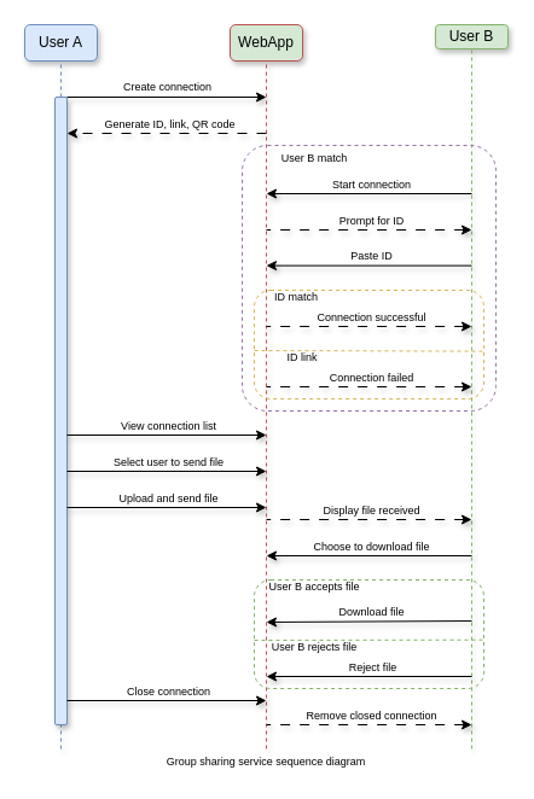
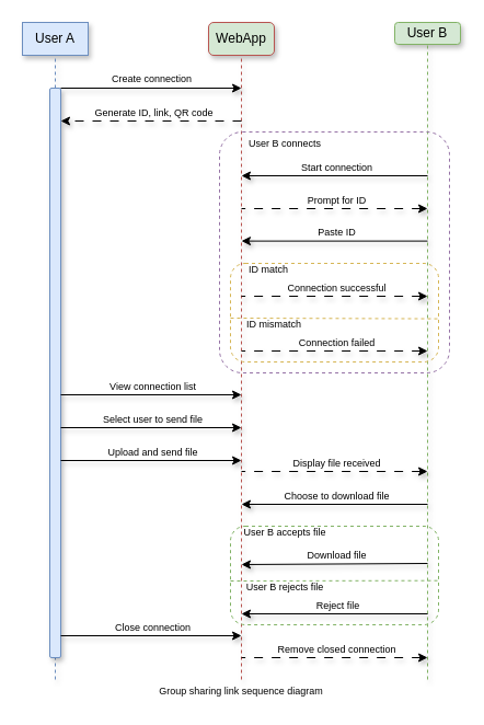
- <mxCell id="2" value="User A" style="rounded=1;whiteSpace=wrap;html=1;fillColor=#dae8fc;strokeColor=#6c8ebf;shadow=1;" parent="1" vertex="1"><mxGeometry x="20" y="20" width="60" height="30" as="geometry" /></mxCell>
+ <mxCell id="2" value="User A" style="whiteSpace=wrap;html=1;fillColor=#dae8fc;strokeColor=#6c8ebf;shadow=1;rounded=0;" parent="1" vertex="1"><mxGeometry x="20" y="20" width="60" height="30" as="geometry" /></mxCell>
- <mxCell id="15" value="&lt;font style=&quot;font-size: 9px;&quot;&gt;User B match&lt;/font&gt;" style="text;html=1;align=center;verticalAlign=middle;whiteSpace=wrap;rounded=0;fontFamily=Helvetica;fontSize=12;fontColor=default;" parent="1" vertex="1"><mxGeometry x="220" y="120" width="80" height="20" as="geometry" /></mxCell>
+ <mxCell id="15" value="&lt;font style=&quot;font-size: 9px;&quot;&gt;User B connects&lt;/font&gt;" style="text;html=1;align=center;verticalAlign=middle;whiteSpace=wrap;rounded=0;fontFamily=Helvetica;fontSize=12;fontColor=default;" parent="1" vertex="1"><mxGeometry x="220" y="120" width="80" height="20" as="geometry" /></mxCell>
- <mxCell id="27" value="&lt;font style=&quot;font-size: 9px;&quot;&gt;ID link&lt;/font&gt;" style="text;html=1;align=center;verticalAlign=middle;whiteSpace=wrap;rounded=0;fontFamily=Helvetica;fontSize=12;fontColor=default;" parent="1" vertex="1"><mxGeometry x="220" y="290" width="60" height="10" as="geometry" /></mxCell>
+ <mxCell id="27" value="&lt;font style=&quot;font-size: 9px;&quot;&gt;ID mismatch&lt;/font&gt;" style="text;html=1;align=center;verticalAlign=middle;whiteSpace=wrap;rounded=0;fontFamily=Helvetica;fontSize=12;fontColor=default;" parent="1" vertex="1"><mxGeometry x="220" y="290" width="60" height="10" as="geometry" /></mxCell>
- <mxCell id="48" value="&lt;font style=&quot;font-size: 9px;&quot;&gt;Group sharing service sequence diagram&lt;/font&gt;" style="text;html=1;align=center;verticalAlign=middle;whiteSpace=wrap;rounded=0;fontFamily=Helvetica;fontSize=12;fontColor=default;" parent="1" vertex="1"><mxGeometry x="125" y="620" width="190" height="20" as="geometry" /></mxCell>
+ <mxCell id="48" value="&lt;font style=&quot;font-size: 9px;&quot;&gt;Group sharing link sequence diagram&lt;/font&gt;" style="text;html=1;align=center;verticalAlign=middle;whiteSpace=wrap;rounded=0;fontFamily=Helvetica;fontSize=12;fontColor=default;" parent="1" vertex="1"><mxGeometry x="125" y="620" width="190" height="20" as="geometry" /></mxCell>
